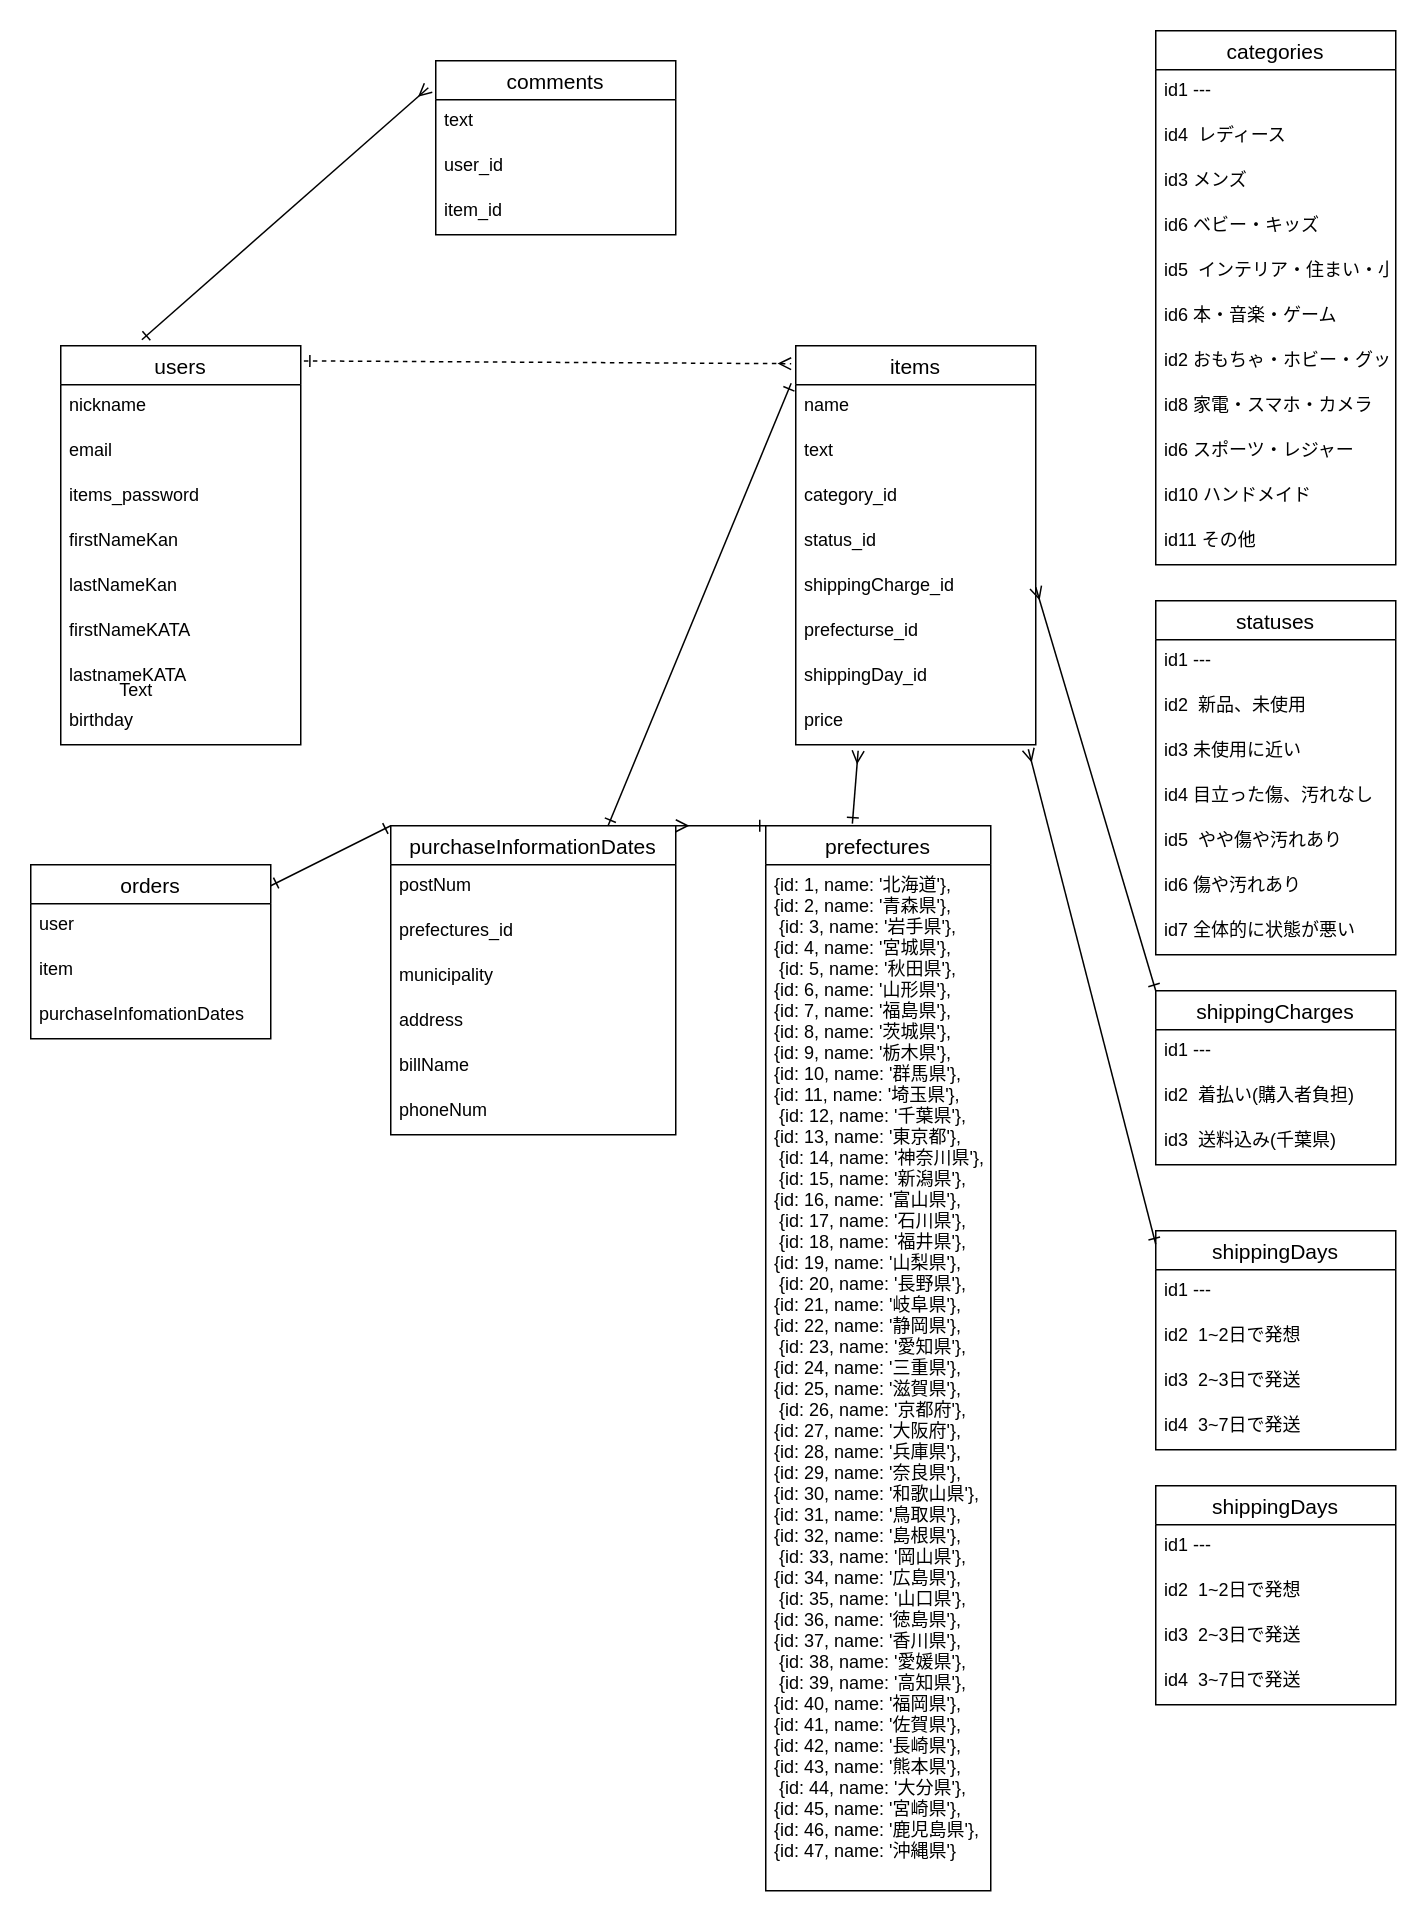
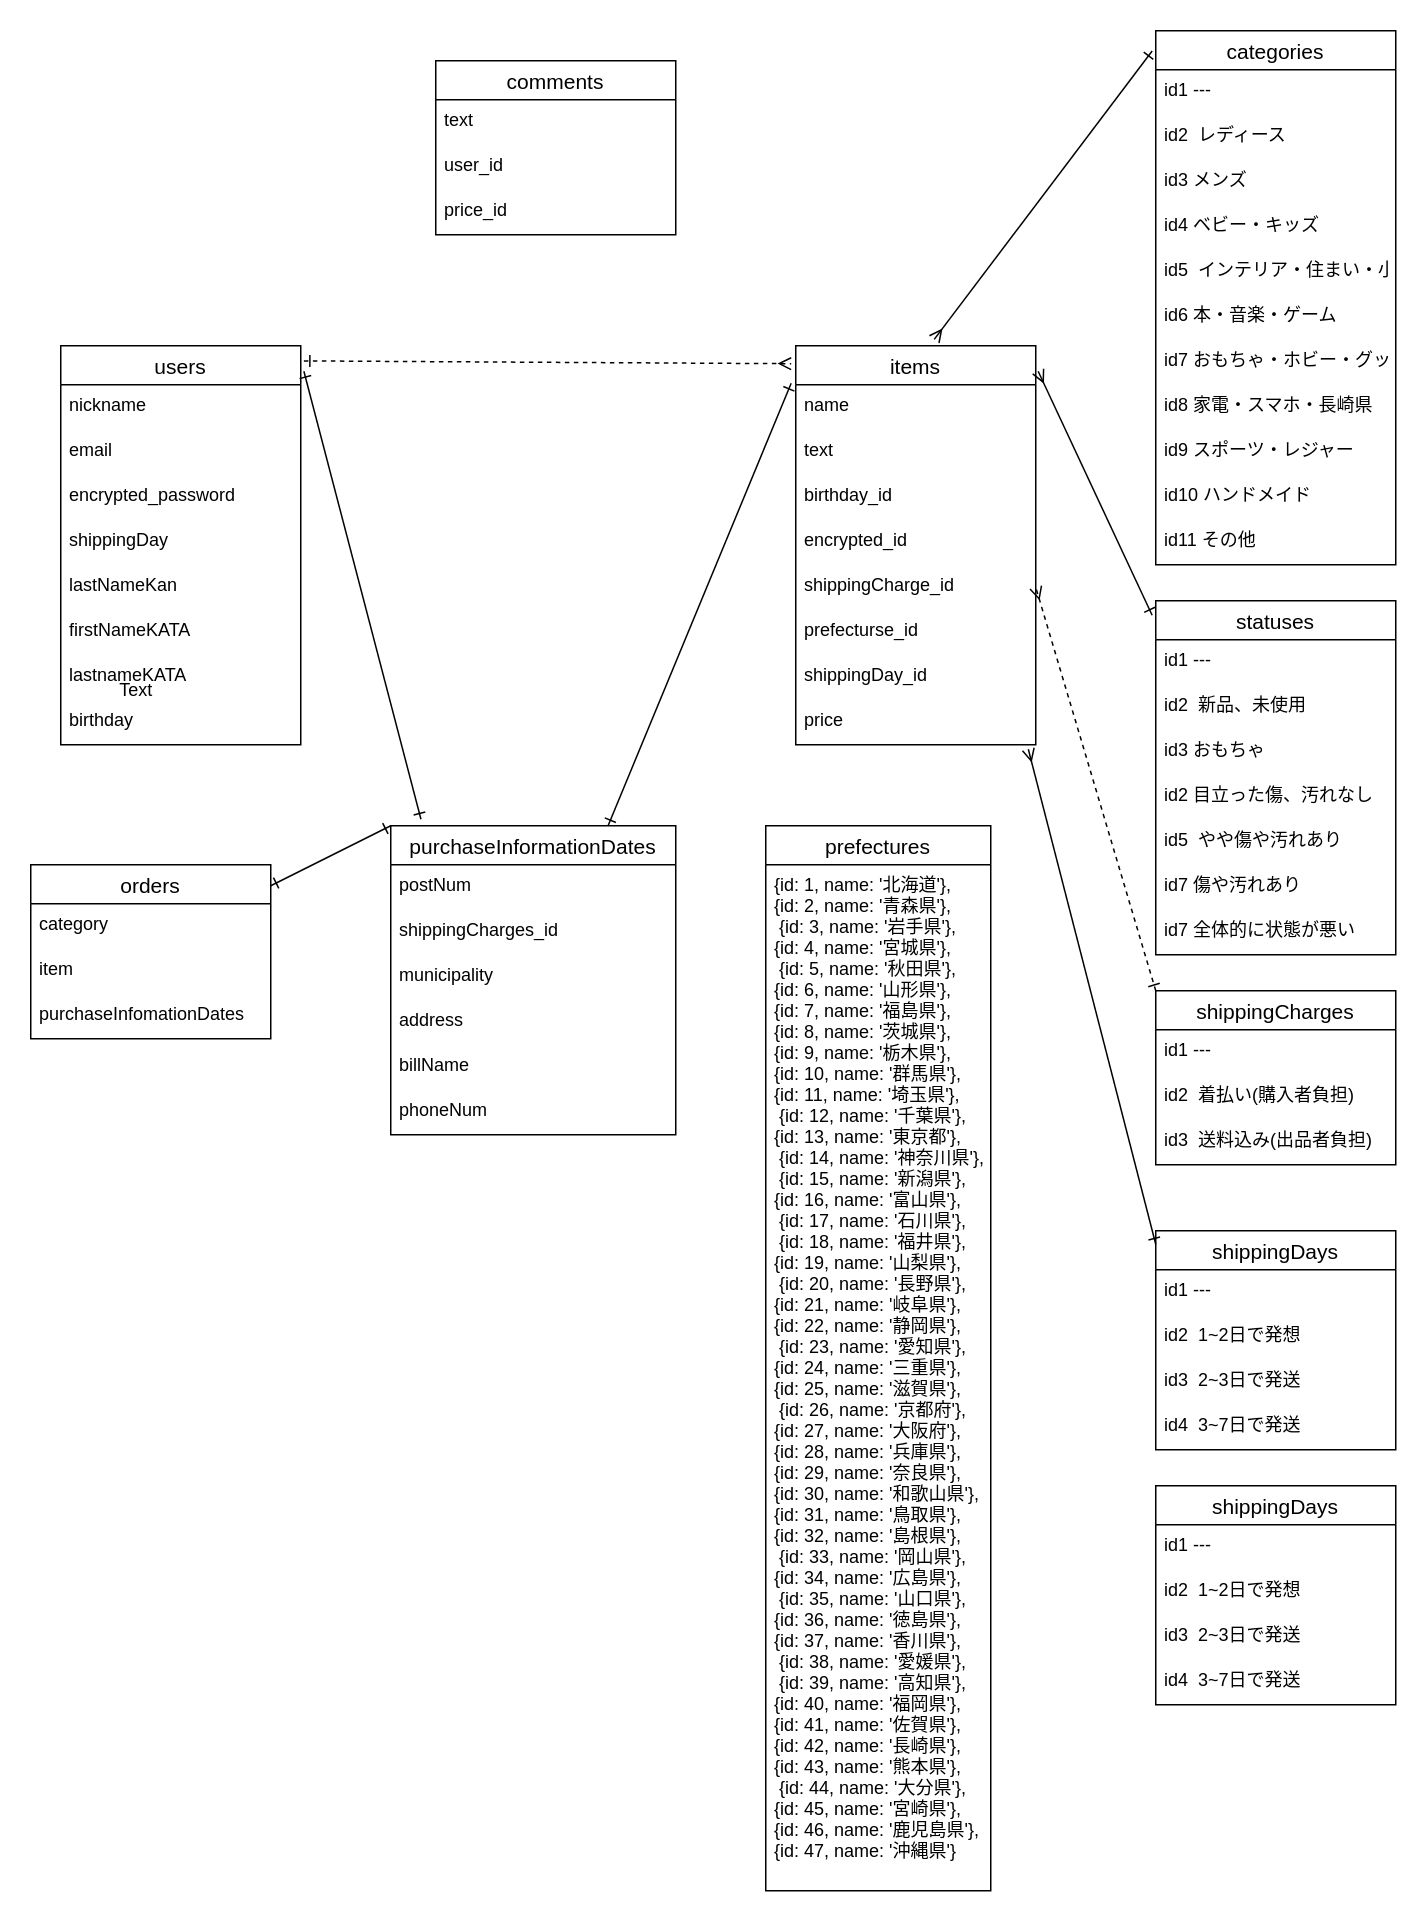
- <mxCell id="39" value="id4  レディース" style="text;strokeColor=none;fillColor=none;spacingLeft=4;spacingRight=4;overflow=hidden;rotatable=0;points=[[0,0.5],[1,0.5]];portConstraint=eastwest;fontSize=12;" vertex="1" parent="37"><mxGeometry y="56" width="160" height="30" as="geometry" /></mxCell>
+ <mxCell id="39" value="id2  レディース" style="text;strokeColor=none;fillColor=none;spacingLeft=4;spacingRight=4;overflow=hidden;rotatable=0;points=[[0,0.5],[1,0.5]];portConstraint=eastwest;fontSize=12;" vertex="1" parent="37"><mxGeometry y="56" width="160" height="30" as="geometry" /></mxCell>
+ <mxCell id="71" value="" style="fontSize=12;html=1;endArrow=ERmany;startArrow=ERone;startFill=0;endFill=0;entryX=0.577;entryY=-0.016;entryDx=0;entryDy=0;exitX=-0.015;exitY=0.038;exitDx=0;exitDy=0;entryPerimeter=0;exitPerimeter=0;" edge="1" parent="1" source="37" target="11"><mxGeometry width="100" height="100" relative="1" as="geometry"><mxPoint x="690" y="140" as="sourcePoint" /><mxPoint x="630" y="140" as="targetPoint" /></mxGeometry></mxCell>
- <mxCell id="23" value="item_id" style="text;strokeColor=none;fillColor=none;spacingLeft=4;spacingRight=4;overflow=hidden;rotatable=0;points=[[0,0.5],[1,0.5]];portConstraint=eastwest;fontSize=12;" vertex="1" parent="20"><mxGeometry y="86" width="160" height="30" as="geometry" /></mxCell>
+ <mxCell id="23" value="price_id" style="text;strokeColor=none;fillColor=none;spacingLeft=4;spacingRight=4;overflow=hidden;rotatable=0;points=[[0,0.5],[1,0.5]];portConstraint=eastwest;fontSize=12;" vertex="1" parent="20"><mxGeometry y="86" width="160" height="30" as="geometry" /></mxCell>
- <mxCell id="32" value="" style="fontSize=12;html=1;endArrow=ERmany;startArrow=ERone;startFill=0;endFill=0;exitX=0.338;exitY=-0.015;exitDx=0;exitDy=0;exitPerimeter=0;entryX=-0.031;entryY=0.155;entryDx=0;entryDy=0;entryPerimeter=0;" edge="1" parent="1" source="2" target="20"><mxGeometry width="100" height="100" relative="1" as="geometry"><mxPoint x="90" y="209.998" as="sourcePoint" /><mxPoint x="414.88" y="211.86" as="targetPoint" /></mxGeometry></mxCell>
- <mxCell id="41" value="id6 ベビー・キッズ" style="text;strokeColor=none;fillColor=none;spacingLeft=4;spacingRight=4;overflow=hidden;rotatable=0;points=[[0,0.5],[1,0.5]];portConstraint=eastwest;fontSize=12;" vertex="1" parent="37"><mxGeometry y="116" width="160" height="30" as="geometry" /></mxCell>
+ <mxCell id="41" value="id4 ベビー・キッズ" style="text;strokeColor=none;fillColor=none;spacingLeft=4;spacingRight=4;overflow=hidden;rotatable=0;points=[[0,0.5],[1,0.5]];portConstraint=eastwest;fontSize=12;" vertex="1" parent="37"><mxGeometry y="116" width="160" height="30" as="geometry" /></mxCell>
- <mxCell id="44" value="id2 おもちゃ・ホビー・グッズ" style="text;strokeColor=none;fillColor=none;spacingLeft=4;spacingRight=4;overflow=hidden;rotatable=0;points=[[0,0.5],[1,0.5]];portConstraint=eastwest;fontSize=12;" vertex="1" parent="37"><mxGeometry y="206" width="160" height="30" as="geometry" /></mxCell>
+ <mxCell id="44" value="id7 おもちゃ・ホビー・グッズ" style="text;strokeColor=none;fillColor=none;spacingLeft=4;spacingRight=4;overflow=hidden;rotatable=0;points=[[0,0.5],[1,0.5]];portConstraint=eastwest;fontSize=12;" vertex="1" parent="37"><mxGeometry y="206" width="160" height="30" as="geometry" /></mxCell>
- <mxCell id="45" value="id8 家電・スマホ・カメラ" style="text;strokeColor=none;fillColor=none;spacingLeft=4;spacingRight=4;overflow=hidden;rotatable=0;points=[[0,0.5],[1,0.5]];portConstraint=eastwest;fontSize=12;" vertex="1" parent="37"><mxGeometry y="236" width="160" height="30" as="geometry" /></mxCell>
+ <mxCell id="45" value="id8 家電・スマホ・長崎県" style="text;strokeColor=none;fillColor=none;spacingLeft=4;spacingRight=4;overflow=hidden;rotatable=0;points=[[0,0.5],[1,0.5]];portConstraint=eastwest;fontSize=12;" vertex="1" parent="37"><mxGeometry y="236" width="160" height="30" as="geometry" /></mxCell>
- <mxCell id="46" value="id6 スポーツ・レジャー" style="text;strokeColor=none;fillColor=none;spacingLeft=4;spacingRight=4;overflow=hidden;rotatable=0;points=[[0,0.5],[1,0.5]];portConstraint=eastwest;fontSize=12;" vertex="1" parent="37"><mxGeometry y="266" width="160" height="30" as="geometry" /></mxCell>
+ <mxCell id="46" value="id9 スポーツ・レジャー" style="text;strokeColor=none;fillColor=none;spacingLeft=4;spacingRight=4;overflow=hidden;rotatable=0;points=[[0,0.5],[1,0.5]];portConstraint=eastwest;fontSize=12;" vertex="1" parent="37"><mxGeometry y="266" width="160" height="30" as="geometry" /></mxCell>
+ <mxCell id="70" value="" style="fontSize=12;html=1;endArrow=ERmany;startArrow=ERone;startFill=0;endFill=0;entryX=1.01;entryY=0.064;entryDx=0;entryDy=0;exitX=-0.015;exitY=0.041;exitDx=0;exitDy=0;exitPerimeter=0;entryPerimeter=0;" edge="1" parent="1" source="49" target="11"><mxGeometry width="100" height="100" relative="1" as="geometry"><mxPoint x="760" y="410" as="sourcePoint" /><mxPoint x="700" y="410" as="targetPoint" /></mxGeometry></mxCell>
- <mxCell id="5" value="items_password" style="text;strokeColor=none;fillColor=none;spacingLeft=4;spacingRight=4;overflow=hidden;rotatable=0;points=[[0,0.5],[1,0.5]];portConstraint=eastwest;fontSize=12;" vertex="1" parent="2"><mxGeometry y="86" width="160" height="30" as="geometry" /></mxCell>
+ <mxCell id="5" value="encrypted_password" style="text;strokeColor=none;fillColor=none;spacingLeft=4;spacingRight=4;overflow=hidden;rotatable=0;points=[[0,0.5],[1,0.5]];portConstraint=eastwest;fontSize=12;" vertex="1" parent="2"><mxGeometry y="86" width="160" height="30" as="geometry" /></mxCell>
- <mxCell id="14" value="category_id" style="text;strokeColor=none;fillColor=none;spacingLeft=4;spacingRight=4;overflow=hidden;rotatable=0;points=[[0,0.5],[1,0.5]];portConstraint=eastwest;fontSize=12;" vertex="1" parent="11"><mxGeometry y="86" width="160" height="30" as="geometry" /></mxCell>
+ <mxCell id="14" value="birthday_id" style="text;strokeColor=none;fillColor=none;spacingLeft=4;spacingRight=4;overflow=hidden;rotatable=0;points=[[0,0.5],[1,0.5]];portConstraint=eastwest;fontSize=12;" vertex="1" parent="11"><mxGeometry y="86" width="160" height="30" as="geometry" /></mxCell>
- <mxCell id="6" value="firstNameKan" style="text;strokeColor=none;fillColor=none;spacingLeft=4;spacingRight=4;overflow=hidden;rotatable=0;points=[[0,0.5],[1,0.5]];portConstraint=eastwest;fontSize=12;" vertex="1" parent="2"><mxGeometry y="116" width="160" height="30" as="geometry" /></mxCell>
+ <mxCell id="6" value="shippingDay" style="text;strokeColor=none;fillColor=none;spacingLeft=4;spacingRight=4;overflow=hidden;rotatable=0;points=[[0,0.5],[1,0.5]];portConstraint=eastwest;fontSize=12;" vertex="1" parent="2"><mxGeometry y="116" width="160" height="30" as="geometry" /></mxCell>
- <mxCell id="15" value="status_id" style="text;strokeColor=none;fillColor=none;spacingLeft=4;spacingRight=4;overflow=hidden;rotatable=0;points=[[0,0.5],[1,0.5]];portConstraint=eastwest;fontSize=12;" vertex="1" parent="11"><mxGeometry y="116" width="160" height="30" as="geometry" /></mxCell>
+ <mxCell id="15" value="encrypted_id" style="text;strokeColor=none;fillColor=none;spacingLeft=4;spacingRight=4;overflow=hidden;rotatable=0;points=[[0,0.5],[1,0.5]];portConstraint=eastwest;fontSize=12;" vertex="1" parent="11"><mxGeometry y="116" width="160" height="30" as="geometry" /></mxCell>
+ <mxCell id="33" value="" style="fontSize=12;html=1;endArrow=ERone;startArrow=ERone;startFill=0;endFill=0;exitX=0.106;exitY=-0.021;exitDx=0;exitDy=0;exitPerimeter=0;entryX=1.013;entryY=0.064;entryDx=0;entryDy=0;entryPerimeter=0;" edge="1" parent="1" source="24" target="2"><mxGeometry width="100" height="100" relative="1" as="geometry"><mxPoint x="300" y="510" as="sourcePoint" /><mxPoint x="400" y="410" as="targetPoint" /></mxGeometry></mxCell>
- <mxCell id="52" value="id3 未使用に近い" style="text;strokeColor=none;fillColor=none;spacingLeft=4;spacingRight=4;overflow=hidden;rotatable=0;points=[[0,0.5],[1,0.5]];portConstraint=eastwest;fontSize=12;" vertex="1" parent="49"><mxGeometry y="86" width="160" height="30" as="geometry" /></mxCell>
+ <mxCell id="52" value="id3 おもちゃ" style="text;strokeColor=none;fillColor=none;spacingLeft=4;spacingRight=4;overflow=hidden;rotatable=0;points=[[0,0.5],[1,0.5]];portConstraint=eastwest;fontSize=12;" vertex="1" parent="49"><mxGeometry y="86" width="160" height="30" as="geometry" /></mxCell>
- <mxCell id="68" value="" style="fontSize=12;html=1;endArrow=ERone;startArrow=ERmany;startFill=0;endFill=0;entryX=0.385;entryY=-0.002;entryDx=0;entryDy=0;exitX=0.26;exitY=1.133;exitDx=0;exitDy=0;entryPerimeter=0;exitPerimeter=0;" edge="1" parent="1" source="19" target="35"><mxGeometry width="100" height="100" relative="1" as="geometry"><mxPoint x="630" y="530" as="sourcePoint" /><mxPoint x="570" y="530" as="targetPoint" /></mxGeometry></mxCell>
- <mxCell id="69" value="" style="fontSize=12;html=1;endArrow=ERmany;startArrow=ERone;startFill=0;endFill=0;entryX=1;entryY=0.5;entryDx=0;entryDy=0;exitX=0;exitY=0;exitDx=0;exitDy=0;" edge="1" parent="1" source="57" target="16"><mxGeometry width="100" height="100" relative="1" as="geometry"><mxPoint x="760" y="667.33" as="sourcePoint" /><mxPoint x="700" y="667.33" as="targetPoint" /></mxGeometry></mxCell>
+ <mxCell id="69" value="" style="fontSize=12;html=1;endArrow=ERmany;startArrow=ERone;startFill=0;endFill=0;entryX=1;entryY=0.5;entryDx=0;entryDy=0;exitX=0;exitY=0;exitDx=0;exitDy=0;dashed=1;" edge="1" parent="1" source="57" target="16"><mxGeometry width="100" height="100" relative="1" as="geometry"><mxPoint x="760" y="667.33" as="sourcePoint" /><mxPoint x="700" y="667.33" as="targetPoint" /></mxGeometry></mxCell>
- <mxCell id="53" value="id4 目立った傷、汚れなし" style="text;strokeColor=none;fillColor=none;spacingLeft=4;spacingRight=4;overflow=hidden;rotatable=0;points=[[0,0.5],[1,0.5]];portConstraint=eastwest;fontSize=12;" vertex="1" parent="49"><mxGeometry y="116" width="160" height="30" as="geometry" /></mxCell>
+ <mxCell id="53" value="id2 目立った傷、汚れなし" style="text;strokeColor=none;fillColor=none;spacingLeft=4;spacingRight=4;overflow=hidden;rotatable=0;points=[[0,0.5],[1,0.5]];portConstraint=eastwest;fontSize=12;" vertex="1" parent="49"><mxGeometry y="116" width="160" height="30" as="geometry" /></mxCell>
- <mxCell id="67" value="" style="fontSize=12;html=1;endArrow=ERmany;startArrow=ERone;startFill=0;endFill=0;entryX=1;entryY=0;entryDx=0;entryDy=0;exitX=0;exitY=0;exitDx=0;exitDy=0;" edge="1" parent="1" source="35" target="24"><mxGeometry width="100" height="100" relative="1" as="geometry"><mxPoint x="540" y="550" as="sourcePoint" /><mxPoint x="640" y="450" as="targetPoint" /></mxGeometry></mxCell>
- <mxCell id="55" value="id6 傷や汚れあり" style="text;strokeColor=none;fillColor=none;spacingLeft=4;spacingRight=4;overflow=hidden;rotatable=0;points=[[0,0.5],[1,0.5]];portConstraint=eastwest;fontSize=12;" vertex="1" parent="49"><mxGeometry y="176" width="160" height="30" as="geometry" /></mxCell>
+ <mxCell id="55" value="id7 傷や汚れあり" style="text;strokeColor=none;fillColor=none;spacingLeft=4;spacingRight=4;overflow=hidden;rotatable=0;points=[[0,0.5],[1,0.5]];portConstraint=eastwest;fontSize=12;" vertex="1" parent="49"><mxGeometry y="176" width="160" height="30" as="geometry" /></mxCell>
- <mxCell id="80" value="user" style="text;strokeColor=none;fillColor=none;spacingLeft=4;spacingRight=4;overflow=hidden;rotatable=0;points=[[0,0.5],[1,0.5]];portConstraint=eastwest;fontSize=12;" vertex="1" parent="79"><mxGeometry y="26" width="160" height="30" as="geometry" /></mxCell>
+ <mxCell id="80" value="category" style="text;strokeColor=none;fillColor=none;spacingLeft=4;spacingRight=4;overflow=hidden;rotatable=0;points=[[0,0.5],[1,0.5]];portConstraint=eastwest;fontSize=12;" vertex="1" parent="79"><mxGeometry y="26" width="160" height="30" as="geometry" /></mxCell>
- <mxCell id="26" value="prefectures_id&#10;" style="text;strokeColor=none;fillColor=none;spacingLeft=4;spacingRight=4;overflow=hidden;rotatable=0;points=[[0,0.5],[1,0.5]];portConstraint=eastwest;fontSize=12;" vertex="1" parent="24"><mxGeometry y="56" width="190" height="30" as="geometry" /></mxCell>
+ <mxCell id="26" value="shippingCharges_id&#10;" style="text;strokeColor=none;fillColor=none;spacingLeft=4;spacingRight=4;overflow=hidden;rotatable=0;points=[[0,0.5],[1,0.5]];portConstraint=eastwest;fontSize=12;" vertex="1" parent="24"><mxGeometry y="56" width="190" height="30" as="geometry" /></mxCell>
- <mxCell id="60" value="id3  送料込み(千葉県)" style="text;strokeColor=none;fillColor=none;spacingLeft=4;spacingRight=4;overflow=hidden;rotatable=0;points=[[0,0.5],[1,0.5]];portConstraint=eastwest;fontSize=12;" vertex="1" parent="57"><mxGeometry y="86" width="160" height="30" as="geometry" /></mxCell>
+ <mxCell id="60" value="id3  送料込み(出品者負担)" style="text;strokeColor=none;fillColor=none;spacingLeft=4;spacingRight=4;overflow=hidden;rotatable=0;points=[[0,0.5],[1,0.5]];portConstraint=eastwest;fontSize=12;" vertex="1" parent="57"><mxGeometry y="86" width="160" height="30" as="geometry" /></mxCell>
